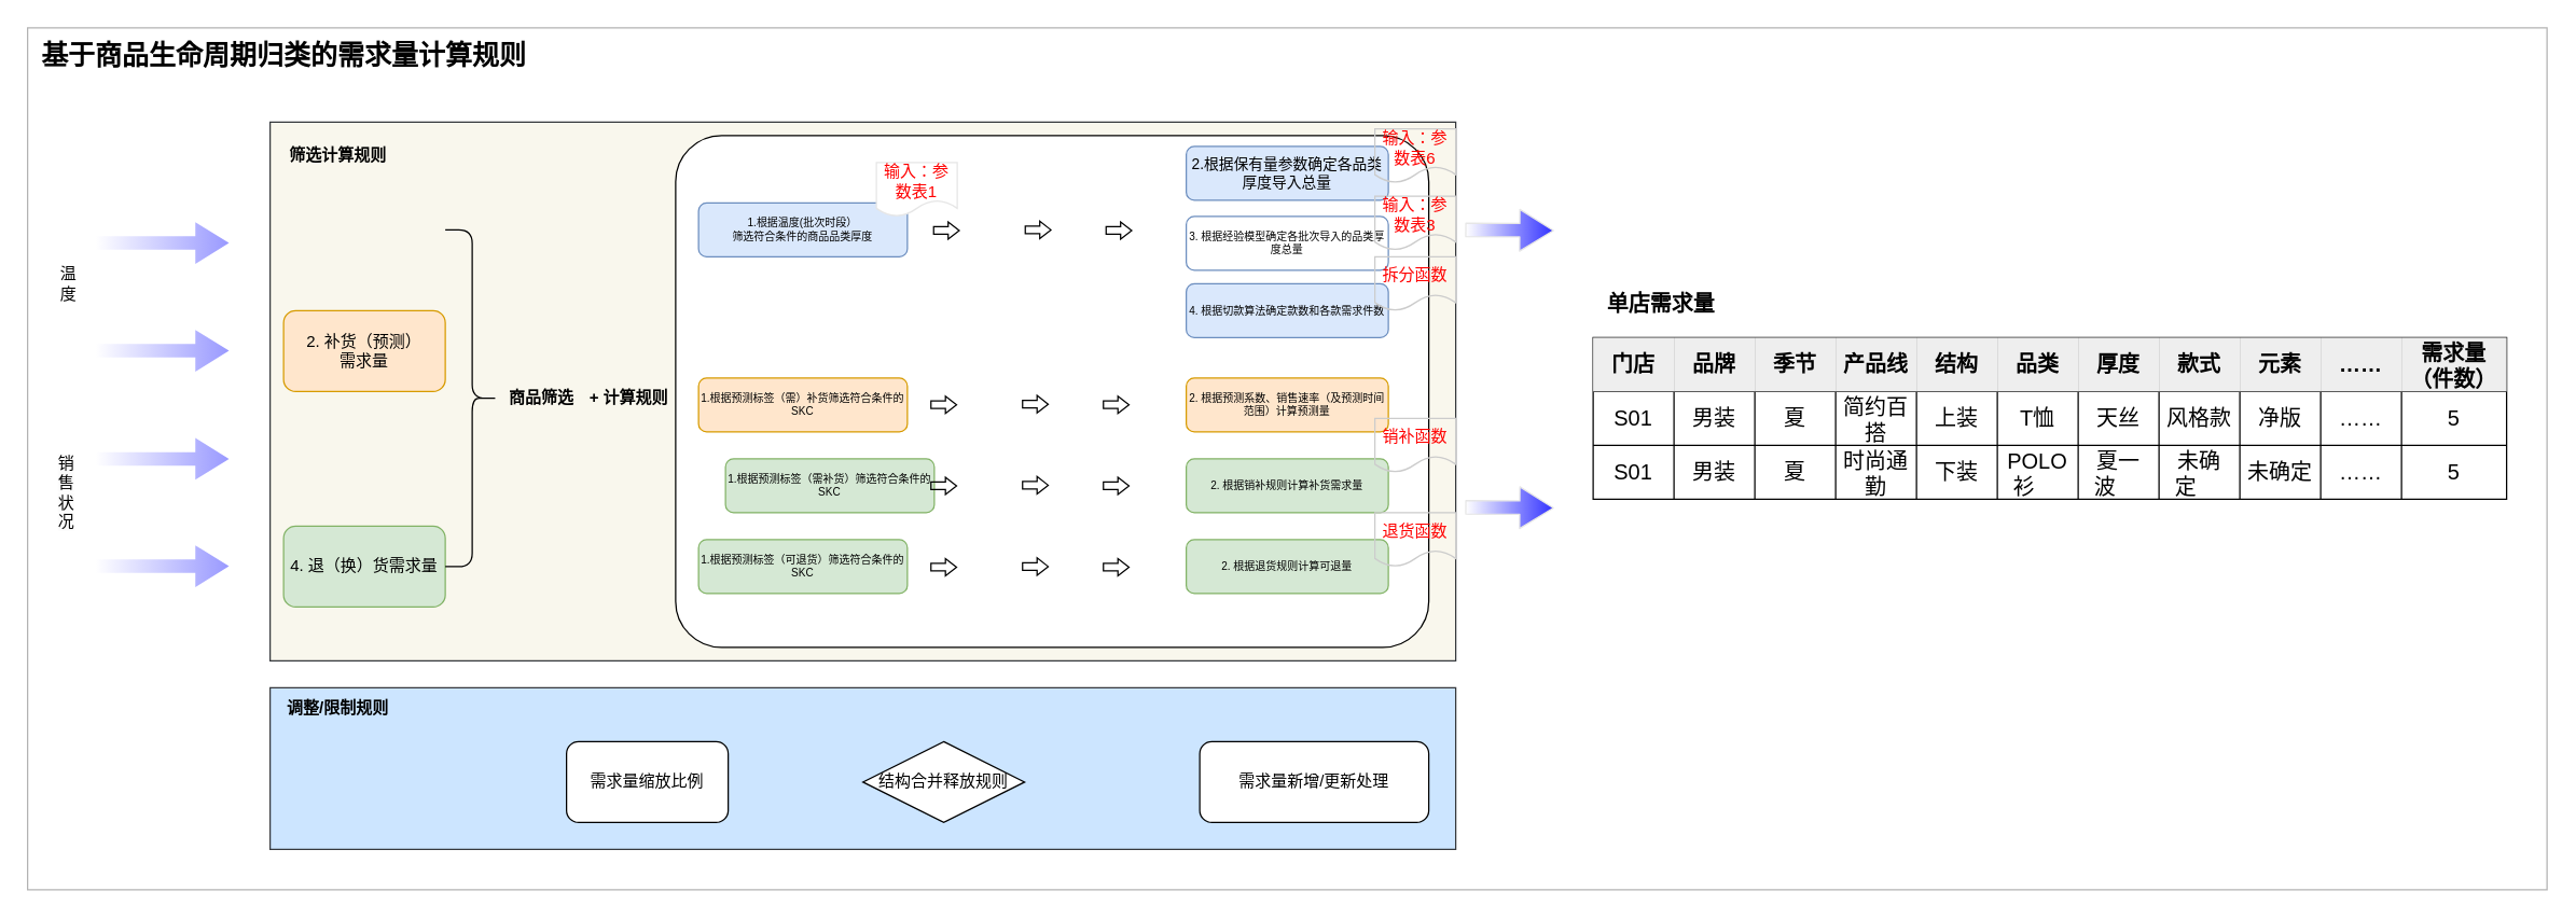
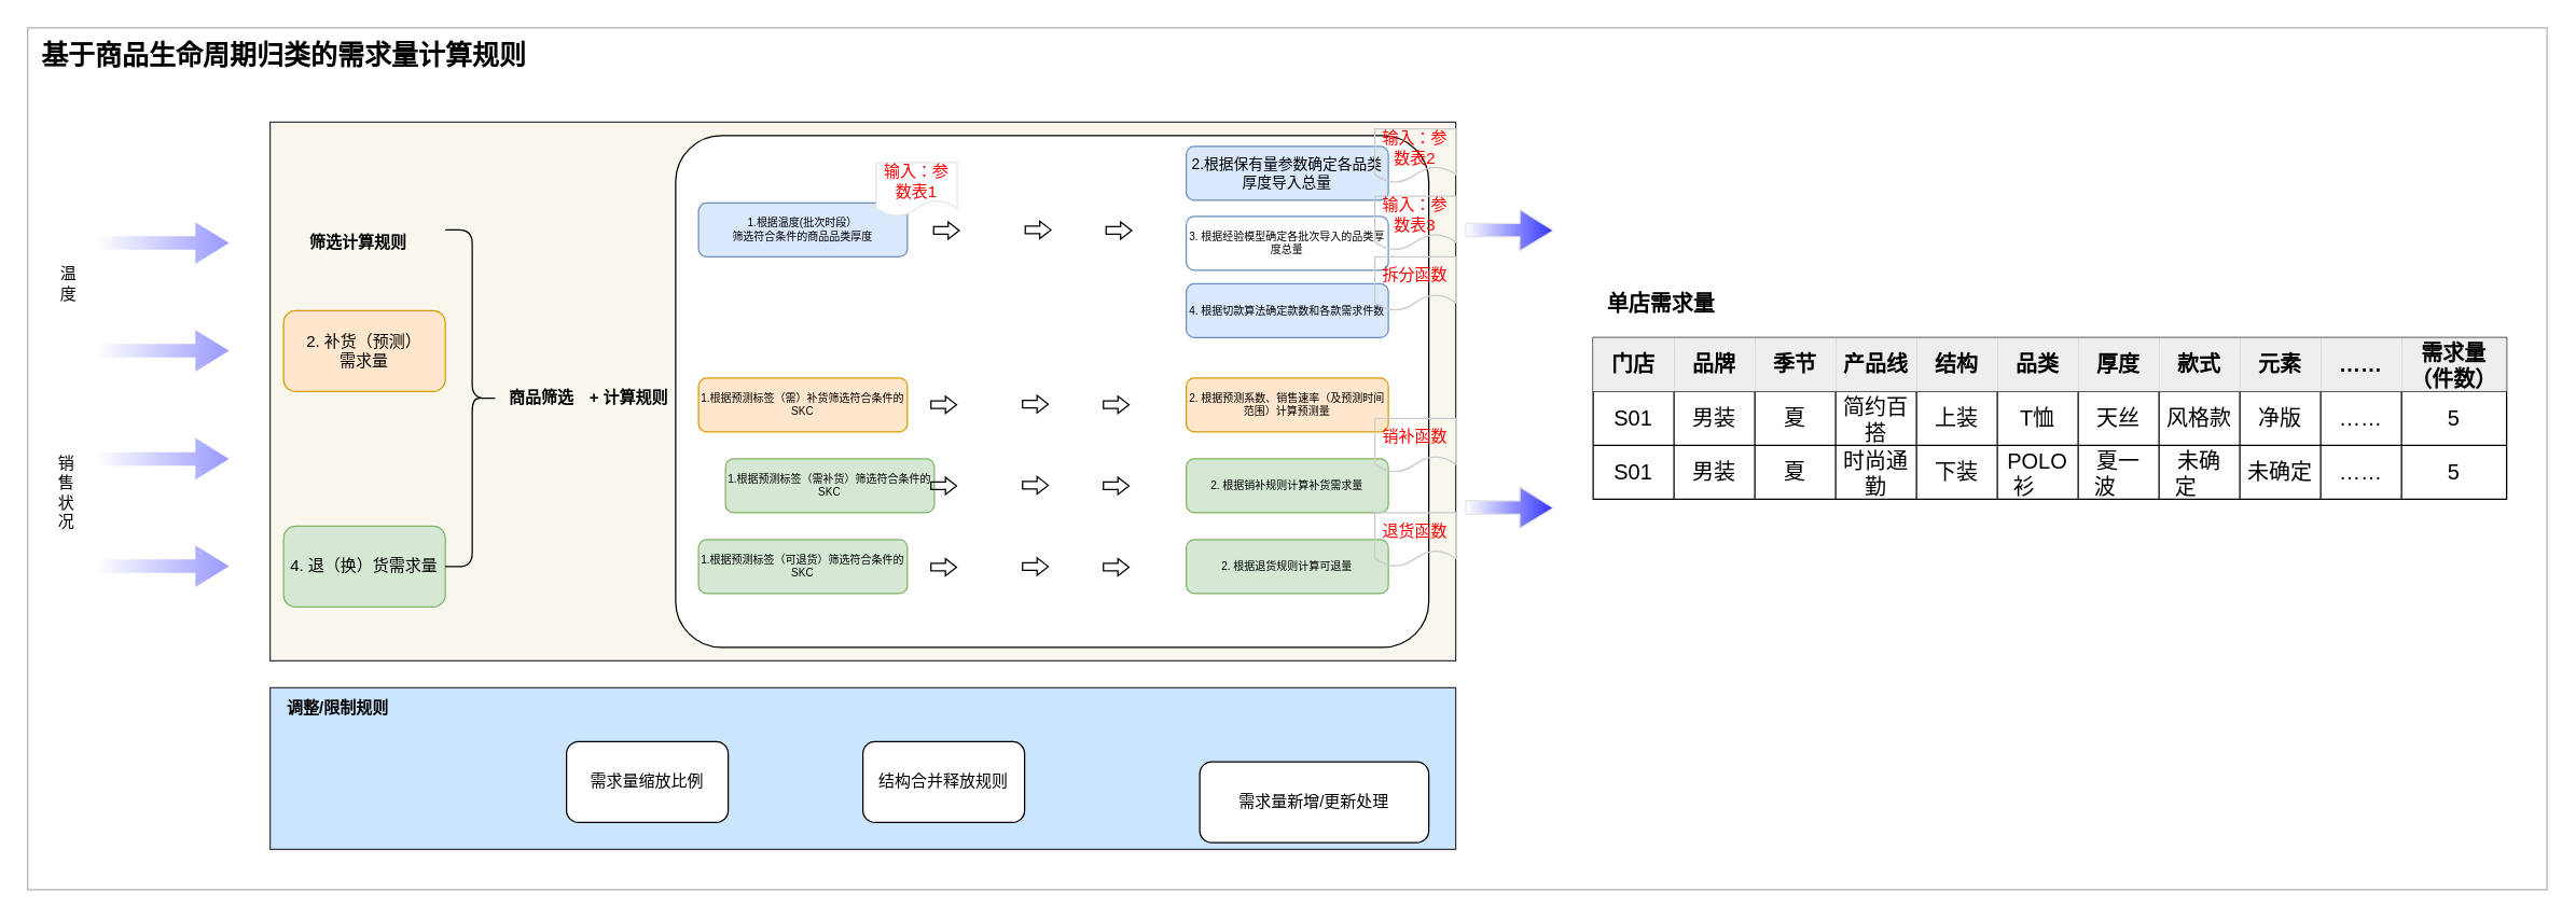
- <mxCell id="69" value="输入：参数表6" style="shape=document;whiteSpace=wrap;html=1;boundedLbl=1;strokeColor=#CCCCCC;fontColor=#FF0000;fillColor=none;" vertex="1" parent="1"><mxGeometry x="1020" y="95" width="60" height="40" as="geometry" /></mxCell>
+ <mxCell id="69" value="输入：参数表2" style="shape=document;whiteSpace=wrap;html=1;boundedLbl=1;strokeColor=#CCCCCC;fontColor=#FF0000;fillColor=none;" vertex="1" parent="1"><mxGeometry x="1020" y="95" width="60" height="40" as="geometry" /></mxCell>
- <mxCell id="6" value="筛选计算规则" style="text;html=1;align=center;verticalAlign=middle;resizable=0;points=[];autosize=1;strokeColor=none;fillColor=none;fontStyle=1" vertex="1" parent="1"><mxGeometry x="200" y="100" width="100" height="30" as="geometry" /></mxCell>
+ <mxCell id="6" value="筛选计算规则" style="text;html=1;align=center;verticalAlign=middle;resizable=0;points=[];autosize=1;strokeColor=none;fillColor=none;fontStyle=1" vertex="1" parent="1"><mxGeometry x="215" y="165" width="100" height="30" as="geometry" /></mxCell>
- <mxCell id="79" value="结构合并释放规则" style="rhombus;whiteSpace=wrap;html=1;" vertex="1" parent="1"><mxGeometry x="640" y="550" width="120" height="60" as="geometry" /></mxCell>
+ <mxCell id="79" value="结构合并释放规则" style="rounded=1;whiteSpace=wrap;html=1;" vertex="1" parent="1"><mxGeometry x="640" y="550" width="120" height="60" as="geometry" /></mxCell>
- <mxCell id="60" value="需求量新增/更新处理" style="rounded=1;whiteSpace=wrap;html=1;" vertex="1" parent="1"><mxGeometry x="890" y="550" width="170" height="60" as="geometry" /></mxCell>
+ <mxCell id="60" value="需求量新增/更新处理" style="rounded=1;whiteSpace=wrap;html=1;" vertex="1" parent="1"><mxGeometry x="890" y="565" width="170" height="60" as="geometry" /></mxCell>
